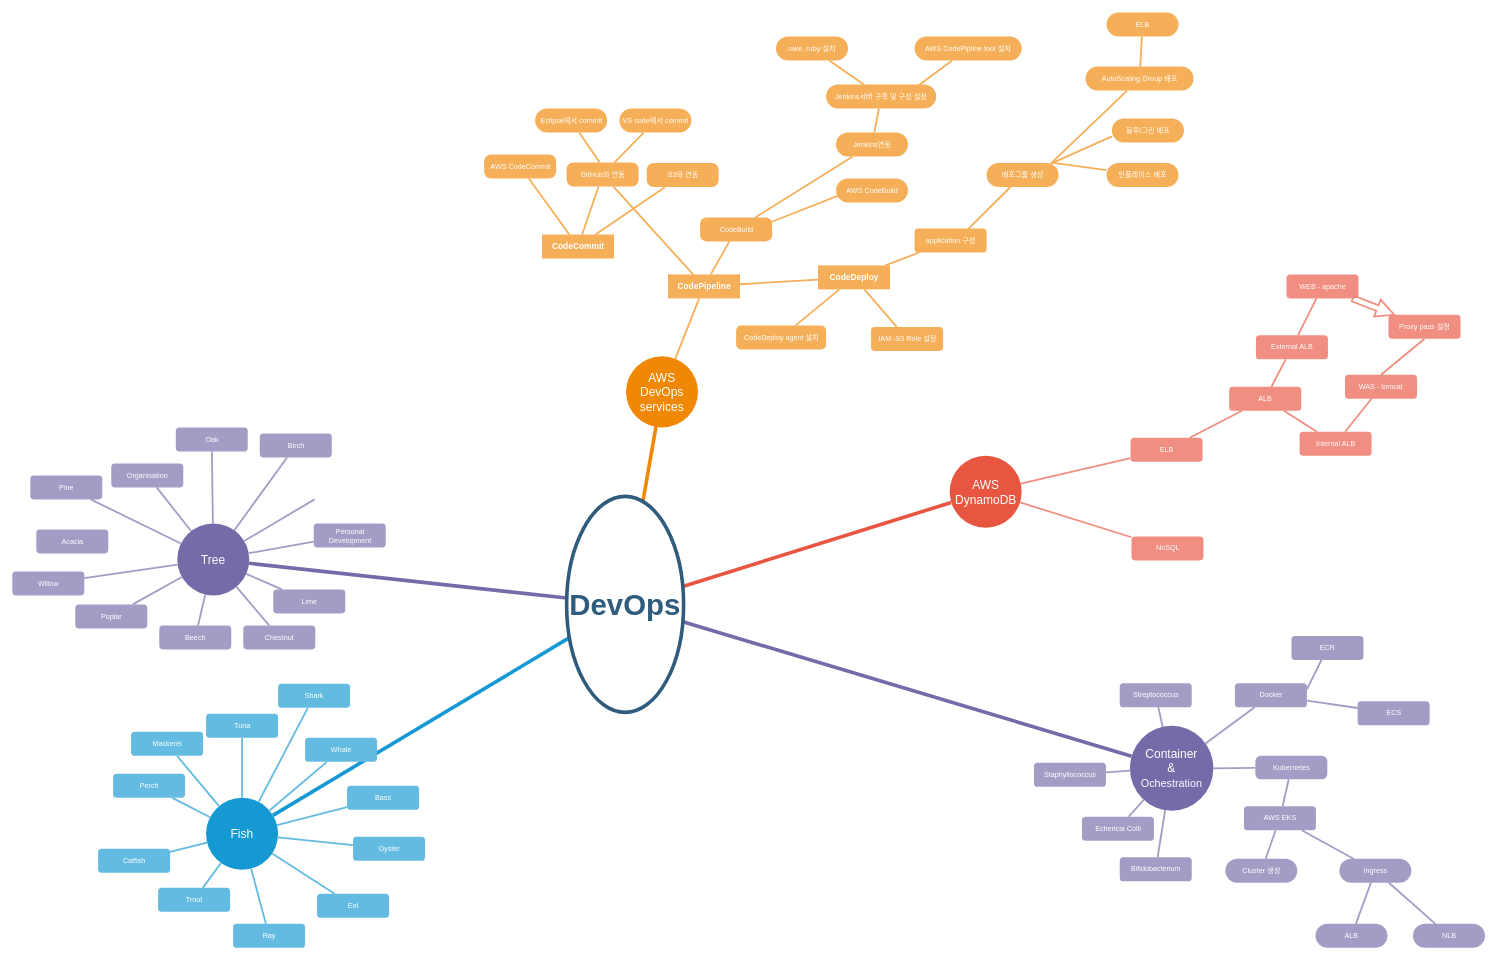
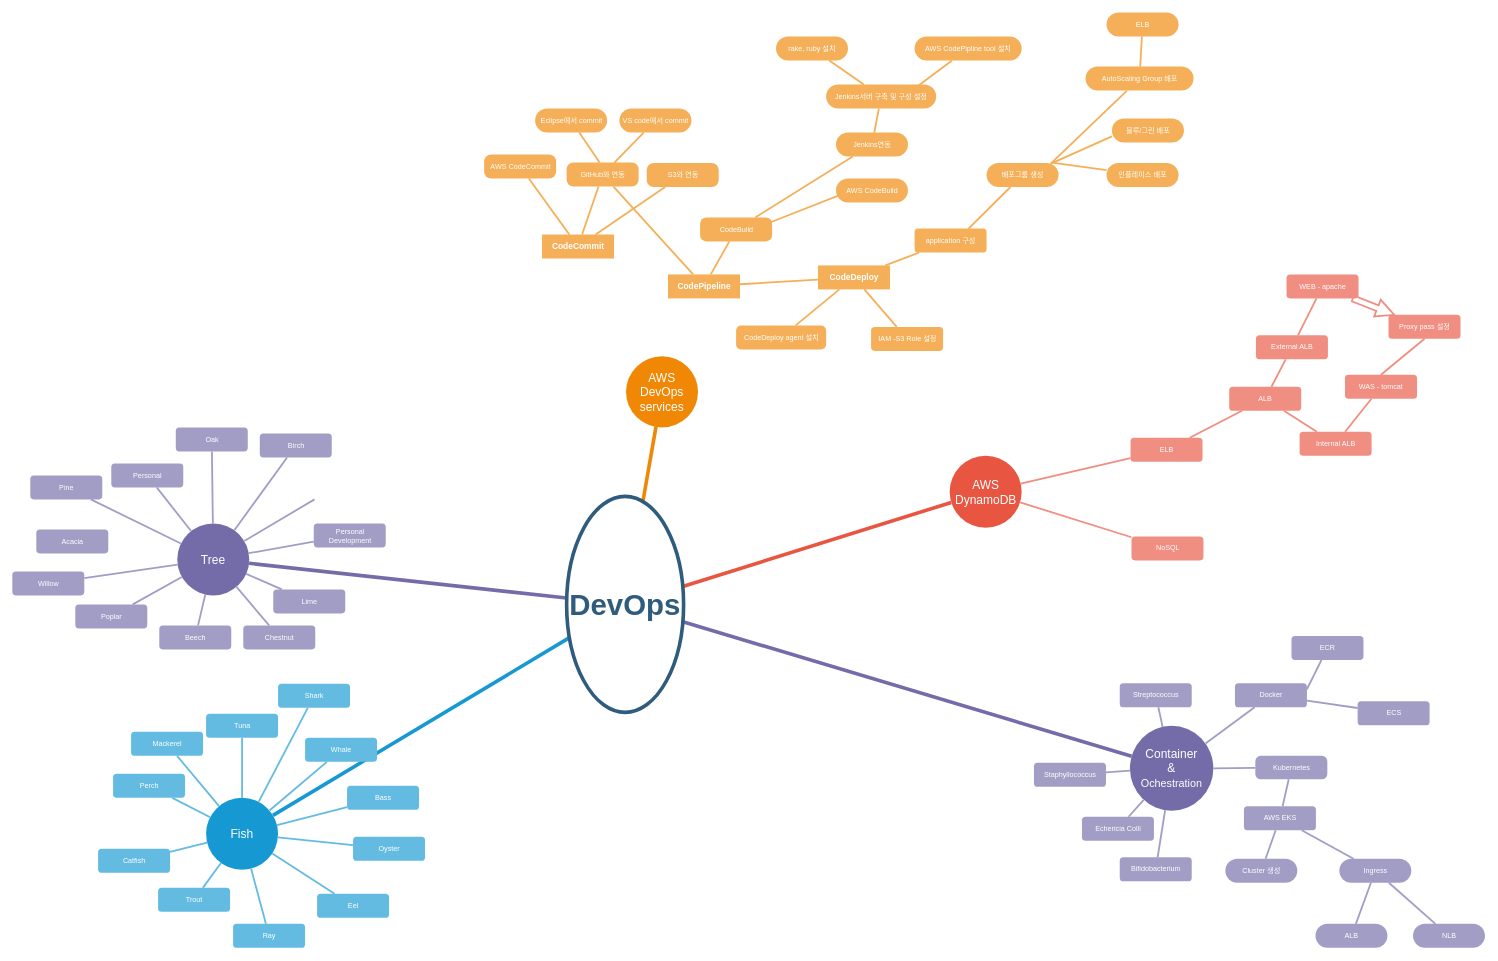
- <mxCell id="12" value="" style="edgeStyle=none;endArrow=none;strokeWidth=3;strokeColor=#F5AF58;html=1;" parent="1" source="2" target="77" edge="1"><mxGeometry x="3.5" y="21.5" width="100" height="100" as="geometry"><mxPoint x="-13.5" y="271.5" as="sourcePoint" /><mxPoint x="86.5" y="171.5" as="targetPoint" /></mxGeometry></mxCell>
- <mxCell id="51" value="Organisation" style="rounded=1;fillColor=#a29dc5;strokeColor=none;strokeWidth=3;shadow=0;html=1;fontColor=#FFFFFF;" parent="1" vertex="1"><mxGeometry x="185" y="771.5" width="120" height="40" as="geometry" /></mxCell>
+ <mxCell id="51" value="Personal" style="rounded=1;fillColor=#a29dc5;strokeColor=none;strokeWidth=3;shadow=0;html=1;fontColor=#FFFFFF;" parent="1" vertex="1"><mxGeometry x="185" y="771.5" width="120" height="40" as="geometry" /></mxCell>
